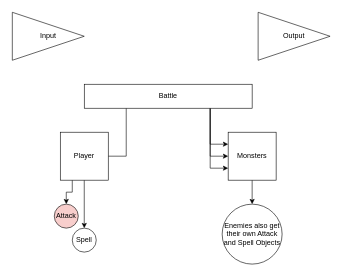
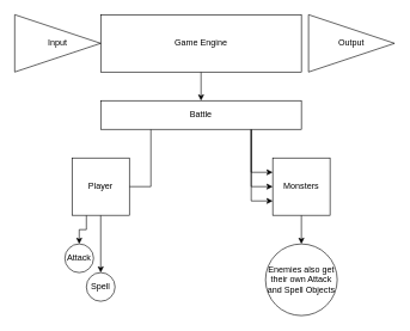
+ <mxCell id="3" value="Game Engine" style="rounded=0;whiteSpace=wrap;html=1;" vertex="1" parent="1"><mxGeometry x="140" y="20" width="280" height="80" as="geometry" /></mxCell>
+ <mxCell id="2" style="edgeStyle=orthogonalEdgeStyle;rounded=0;orthogonalLoop=1;jettySize=auto;html=1;entryX=0.5;entryY=0;entryDx=0;entryDy=0;" edge="1" parent="1" source="3" target="8"><mxGeometry relative="1" as="geometry" /></mxCell>
- <mxCell id="12" value="Attack" style="ellipse;whiteSpace=wrap;html=1;aspect=fixed;fillColor=#f8cecc;" vertex="1" parent="1"><mxGeometry x="90" y="340" width="40" height="40" as="geometry" /></mxCell>
+ <mxCell id="12" value="Attack" style="ellipse;whiteSpace=wrap;html=1;aspect=fixed;" vertex="1" parent="1"><mxGeometry x="90" y="340" width="40" height="40" as="geometry" /></mxCell>
